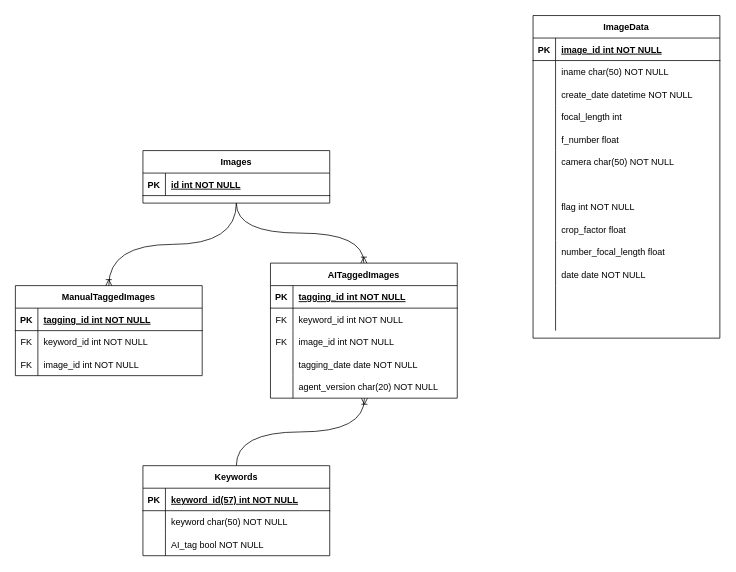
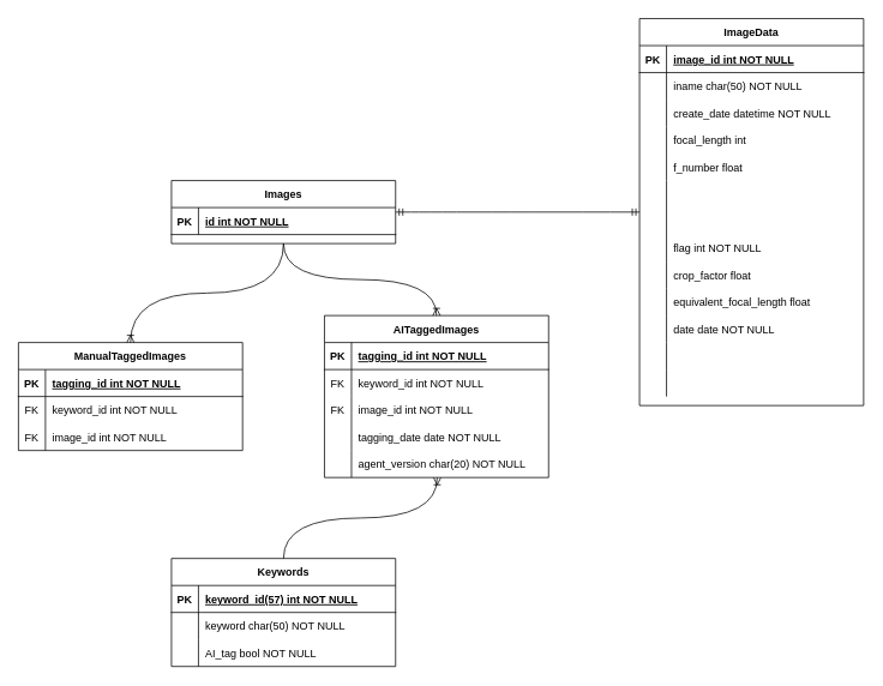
- <mxCell id="45" value="camera char(50) NOT NULL" style="shape=partialRectangle;overflow=hidden;connectable=0;fillColor=none;top=0;left=0;bottom=0;right=0;align=left;spacingLeft=6;" vertex="1" parent="43"><mxGeometry x="30" width="219" height="30" as="geometry"><mxRectangle width="219" height="30" as="alternateBounds" /></mxGeometry></mxCell>
+ <mxCell id="66" value="" style="edgeStyle=orthogonalEdgeStyle;fontSize=12;html=1;endArrow=ERmandOne;startArrow=ERmandOne;rounded=0;curved=1;" parent="1" source="2" target="27" edge="1"><mxGeometry width="100" height="100" relative="1" as="geometry"><mxPoint x="660" y="590" as="sourcePoint" /><mxPoint x="760" y="490" as="targetPoint" /></mxGeometry></mxCell>
- <mxCell id="56" value="number_focal_length float " style="shape=partialRectangle;overflow=hidden;connectable=0;fillColor=none;top=0;left=0;bottom=0;right=0;align=left;spacingLeft=6;" vertex="1" parent="54"><mxGeometry x="30" width="219" height="30" as="geometry"><mxRectangle width="219" height="30" as="alternateBounds" /></mxGeometry></mxCell>
+ <mxCell id="56" value="equivalent_focal_length float " style="shape=partialRectangle;overflow=hidden;connectable=0;fillColor=none;top=0;left=0;bottom=0;right=0;align=left;spacingLeft=6;" vertex="1" parent="54"><mxGeometry x="30" width="219" height="30" as="geometry"><mxRectangle width="219" height="30" as="alternateBounds" /></mxGeometry></mxCell>
